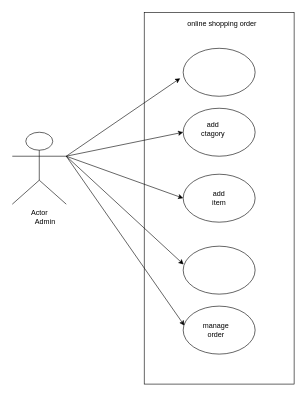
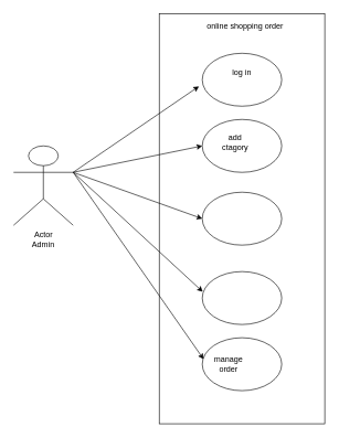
+ <mxCell id="10" value="log in" style="text;html=1;strokeColor=none;fillColor=none;align=center;verticalAlign=middle;whiteSpace=wrap;rounded=0;" vertex="1" parent="1"><mxGeometry x="345" y="100" width="40" height="20" as="geometry" /></mxCell>
- <mxCell id="11" value="add item" style="text;html=1;strokeColor=none;fillColor=none;align=center;verticalAlign=middle;whiteSpace=wrap;rounded=0;" vertex="1" parent="1"><mxGeometry x="345" y="320" width="40" height="20" as="geometry" /></mxCell>
- <mxCell id="9" value="Admin" style="text;html=1;strokeColor=none;fillColor=none;align=center;verticalAlign=middle;whiteSpace=wrap;rounded=0;" vertex="1" parent="1"><mxGeometry x="55" y="360" width="40" height="20" as="geometry" /></mxCell>
+ <mxCell id="9" value="Admin" style="text;html=1;strokeColor=none;fillColor=none;align=center;verticalAlign=middle;whiteSpace=wrap;rounded=0;" vertex="1" parent="1"><mxGeometry x="45" y="360" width="40" height="20" as="geometry" /></mxCell>
- <mxCell id="12" value="manage order" style="text;html=1;strokeColor=none;fillColor=none;align=center;verticalAlign=middle;whiteSpace=wrap;rounded=0;" vertex="1" parent="1"><mxGeometry x="340" y="540" width="40" height="20" as="geometry" /></mxCell>
+ <mxCell id="12" value="manage order" style="text;html=1;strokeColor=none;fillColor=none;align=center;verticalAlign=middle;whiteSpace=wrap;rounded=0;" vertex="1" parent="1"><mxGeometry x="325" y="540" width="40" height="20" as="geometry" /></mxCell>
